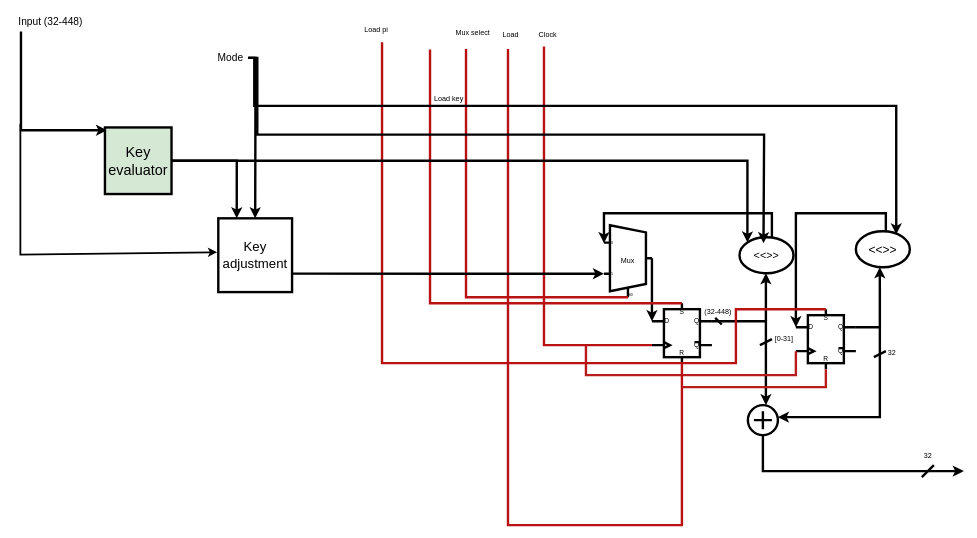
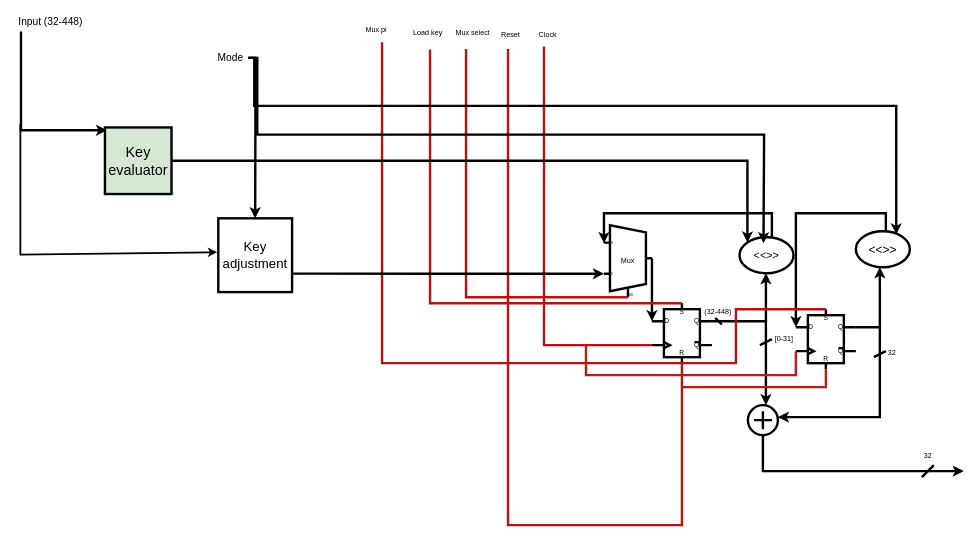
- <mxCell id="29" value="Load pi" style="text;html=1;align=center;verticalAlign=middle;resizable=0;points=[];autosize=1;strokeColor=none;fillColor=none;strokeWidth=4;" parent="1" vertex="1"><mxGeometry x="596" y="35" width="60" height="30" as="geometry" /></mxCell>
+ <mxCell id="29" value="Mux pi" style="text;html=1;align=center;verticalAlign=middle;resizable=0;points=[];autosize=1;strokeColor=none;fillColor=none;strokeWidth=4;" parent="1" vertex="1"><mxGeometry x="596" y="35" width="60" height="30" as="geometry" /></mxCell>
- <mxCell id="26" value="Load" style="text;html=1;align=center;verticalAlign=middle;resizable=0;points=[];autosize=1;strokeColor=none;fillColor=none;strokeWidth=4;" parent="1" vertex="1"><mxGeometry x="825" y="42" width="50" height="30" as="geometry" /></mxCell>
+ <mxCell id="26" value="Reset" style="text;html=1;align=center;verticalAlign=middle;resizable=0;points=[];autosize=1;strokeColor=none;fillColor=none;strokeWidth=4;" parent="1" vertex="1"><mxGeometry x="825" y="42" width="50" height="30" as="geometry" /></mxCell>
- <mxCell id="28" value="Load key" style="text;html=1;align=center;verticalAlign=middle;resizable=0;points=[];autosize=1;strokeColor=none;fillColor=none;strokeWidth=4;" parent="1" vertex="1"><mxGeometry x="712" y="149" width="70" height="30" as="geometry" /></mxCell>
+ <mxCell id="28" value="Load key" style="text;html=1;align=center;verticalAlign=middle;resizable=0;points=[];autosize=1;strokeColor=none;fillColor=none;strokeWidth=4;" parent="1" vertex="1"><mxGeometry x="677" y="39" width="70" height="30" as="geometry" /></mxCell>
- <mxCell id="39" style="edgeStyle=orthogonalEdgeStyle;rounded=0;orthogonalLoop=1;jettySize=auto;html=1;exitX=1;exitY=0.5;exitDx=0;exitDy=0;entryX=0.25;entryY=0;entryDx=0;entryDy=0;strokeWidth=4;" edge="1" parent="1" source="41" target="38"><mxGeometry relative="1" as="geometry"><Array as="points"><mxPoint x="394" y="268" /></Array></mxGeometry></mxCell>
